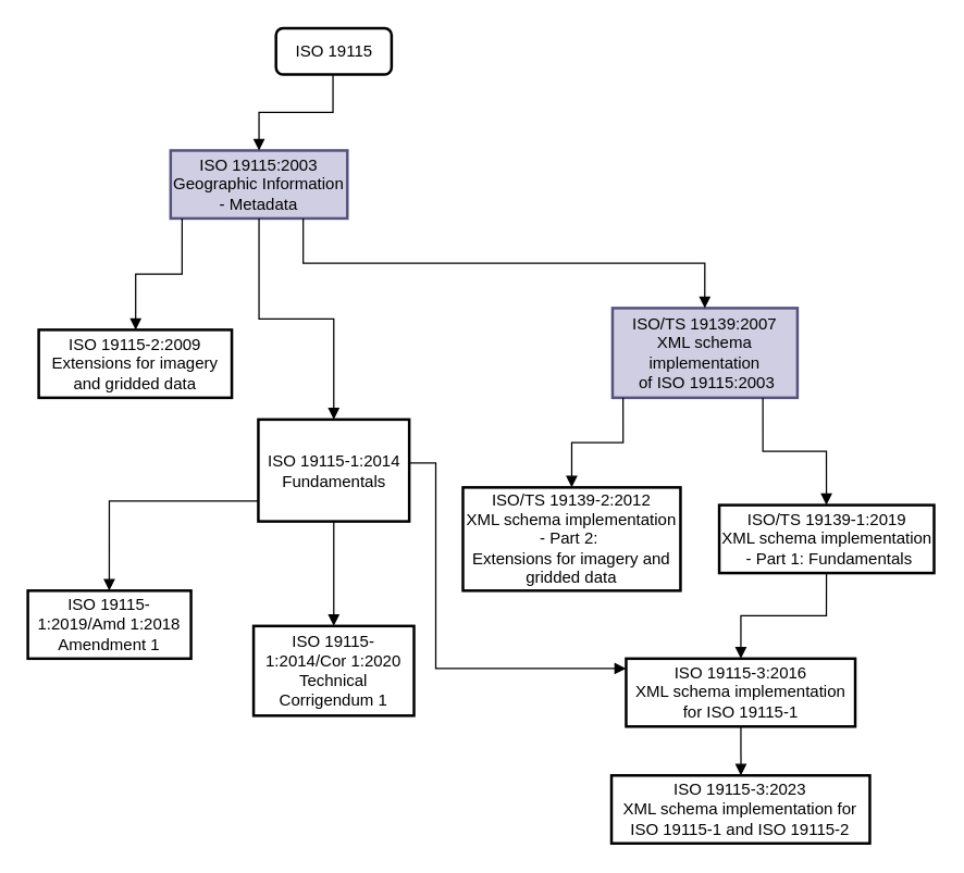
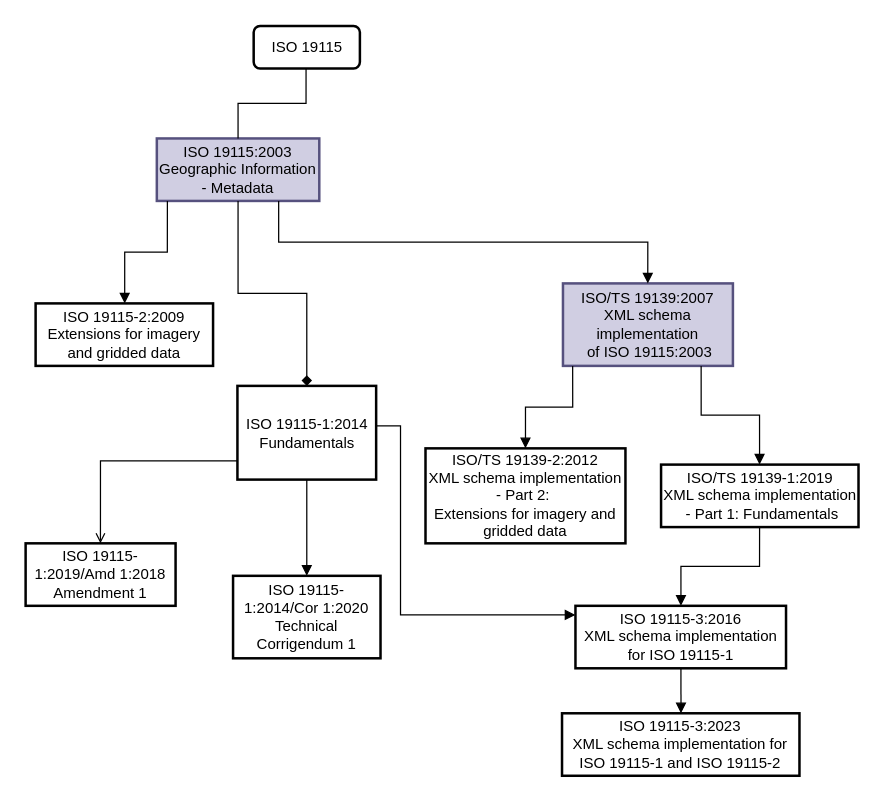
- <mxCell id="13" value="" style="startArrow=none;endArrow=block;exitX=0.493;exitY=1;entryX=0.5;entryY=0;rounded=0;labelBackgroundColor=none;fontColor=default;edgeStyle=orthogonalEdgeStyle;" edge="1" parent="1" source="2" target="3"><mxGeometry relative="1" as="geometry" /></mxCell>
+ <mxCell id="13" value="" style="startArrow=none;endArrow=none;exitX=0.493;exitY=1;entryX=0.5;entryY=0;rounded=0;labelBackgroundColor=none;fontColor=default;edgeStyle=orthogonalEdgeStyle;" edge="1" parent="1" source="2" target="3"><mxGeometry relative="1" as="geometry" /></mxCell>
- <mxCell id="16" value="" style="startArrow=none;endArrow=block;exitX=0.5;exitY=1;rounded=0;bendable=1;orthogonal=0;noJump=1;labelBackgroundColor=none;fontColor=default;edgeStyle=orthogonalEdgeStyle;entryX=0.5;entryY=0;entryDx=0;entryDy=0;exitDx=0;exitDy=0;" edge="1" parent="1" source="3" target="4"><mxGeometry relative="1" as="geometry"><mxPoint x="334.992" y="184" as="sourcePoint" /><mxPoint x="348.821" y="300" as="targetPoint" /></mxGeometry></mxCell>
+ <mxCell id="16" value="" style="startArrow=none;endArrow=diamond;exitX=0.5;exitY=1;rounded=0;bendable=1;orthogonal=0;noJump=1;labelBackgroundColor=none;fontColor=default;edgeStyle=orthogonalEdgeStyle;entryX=0.5;entryY=0;entryDx=0;entryDy=0;exitDx=0;exitDy=0;" edge="1" parent="1" source="3" target="4"><mxGeometry relative="1" as="geometry"><mxPoint x="334.992" y="184" as="sourcePoint" /><mxPoint x="348.821" y="300" as="targetPoint" /></mxGeometry></mxCell>
- <mxCell id="17" value="" style="startArrow=none;endArrow=block;exitX=0.001;exitY=0.799;entryX=0.499;entryY=0;rounded=0;labelBackgroundColor=none;fontColor=default;edgeStyle=orthogonalEdgeStyle;" edge="1" parent="1" source="4" target="5"><mxGeometry relative="1" as="geometry" /></mxCell>
+ <mxCell id="17" value="" style="startArrow=none;endArrow=open;exitX=0.001;exitY=0.799;entryX=0.499;entryY=0;rounded=0;labelBackgroundColor=none;fontColor=default;edgeStyle=orthogonalEdgeStyle;" edge="1" parent="1" source="4" target="5"><mxGeometry relative="1" as="geometry" /></mxCell>
